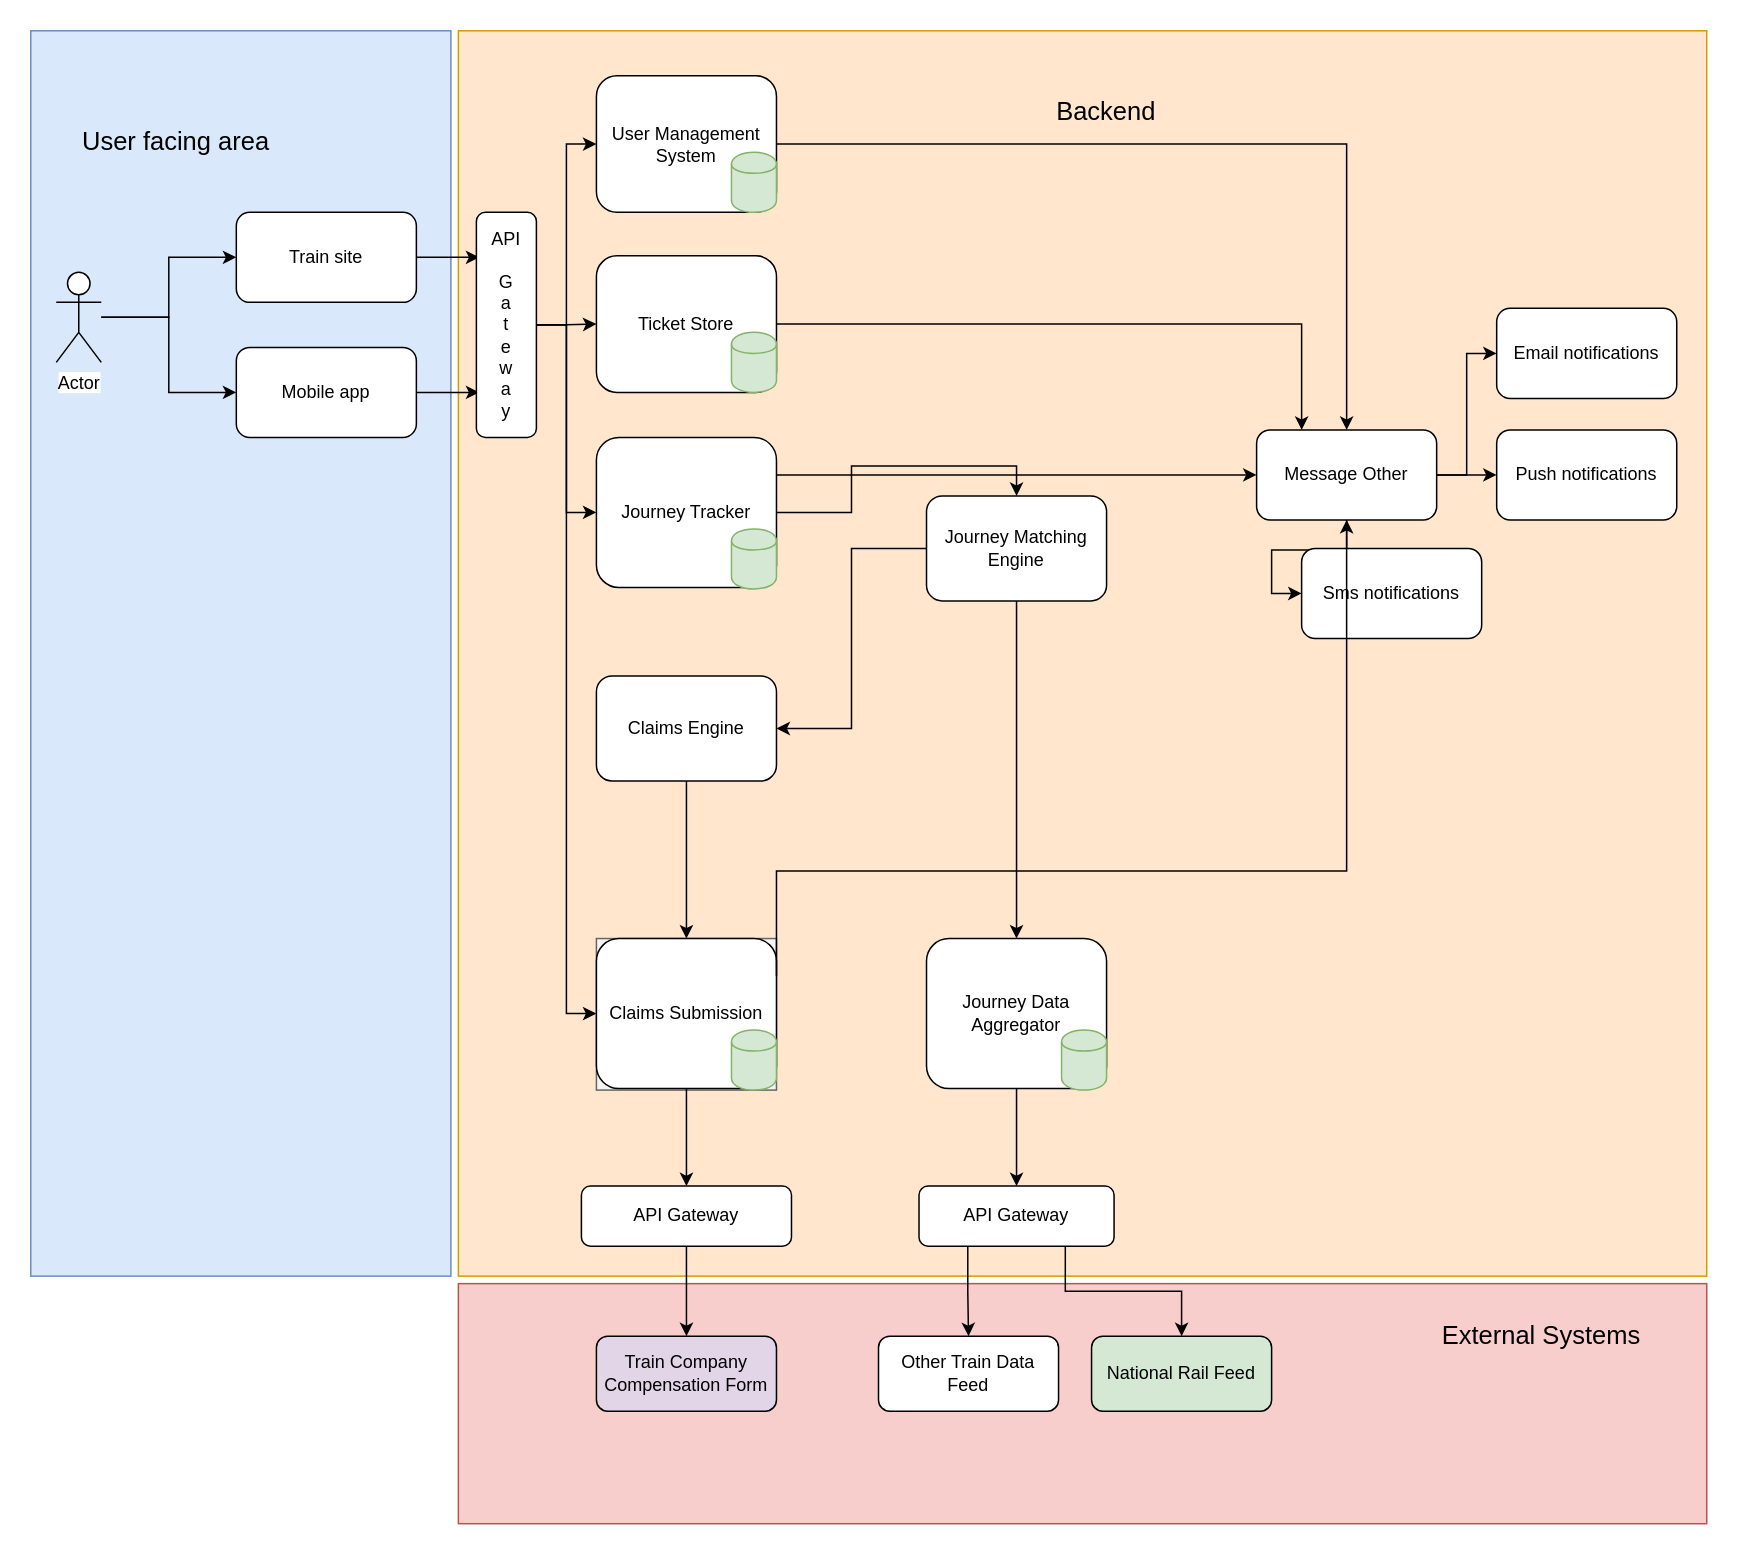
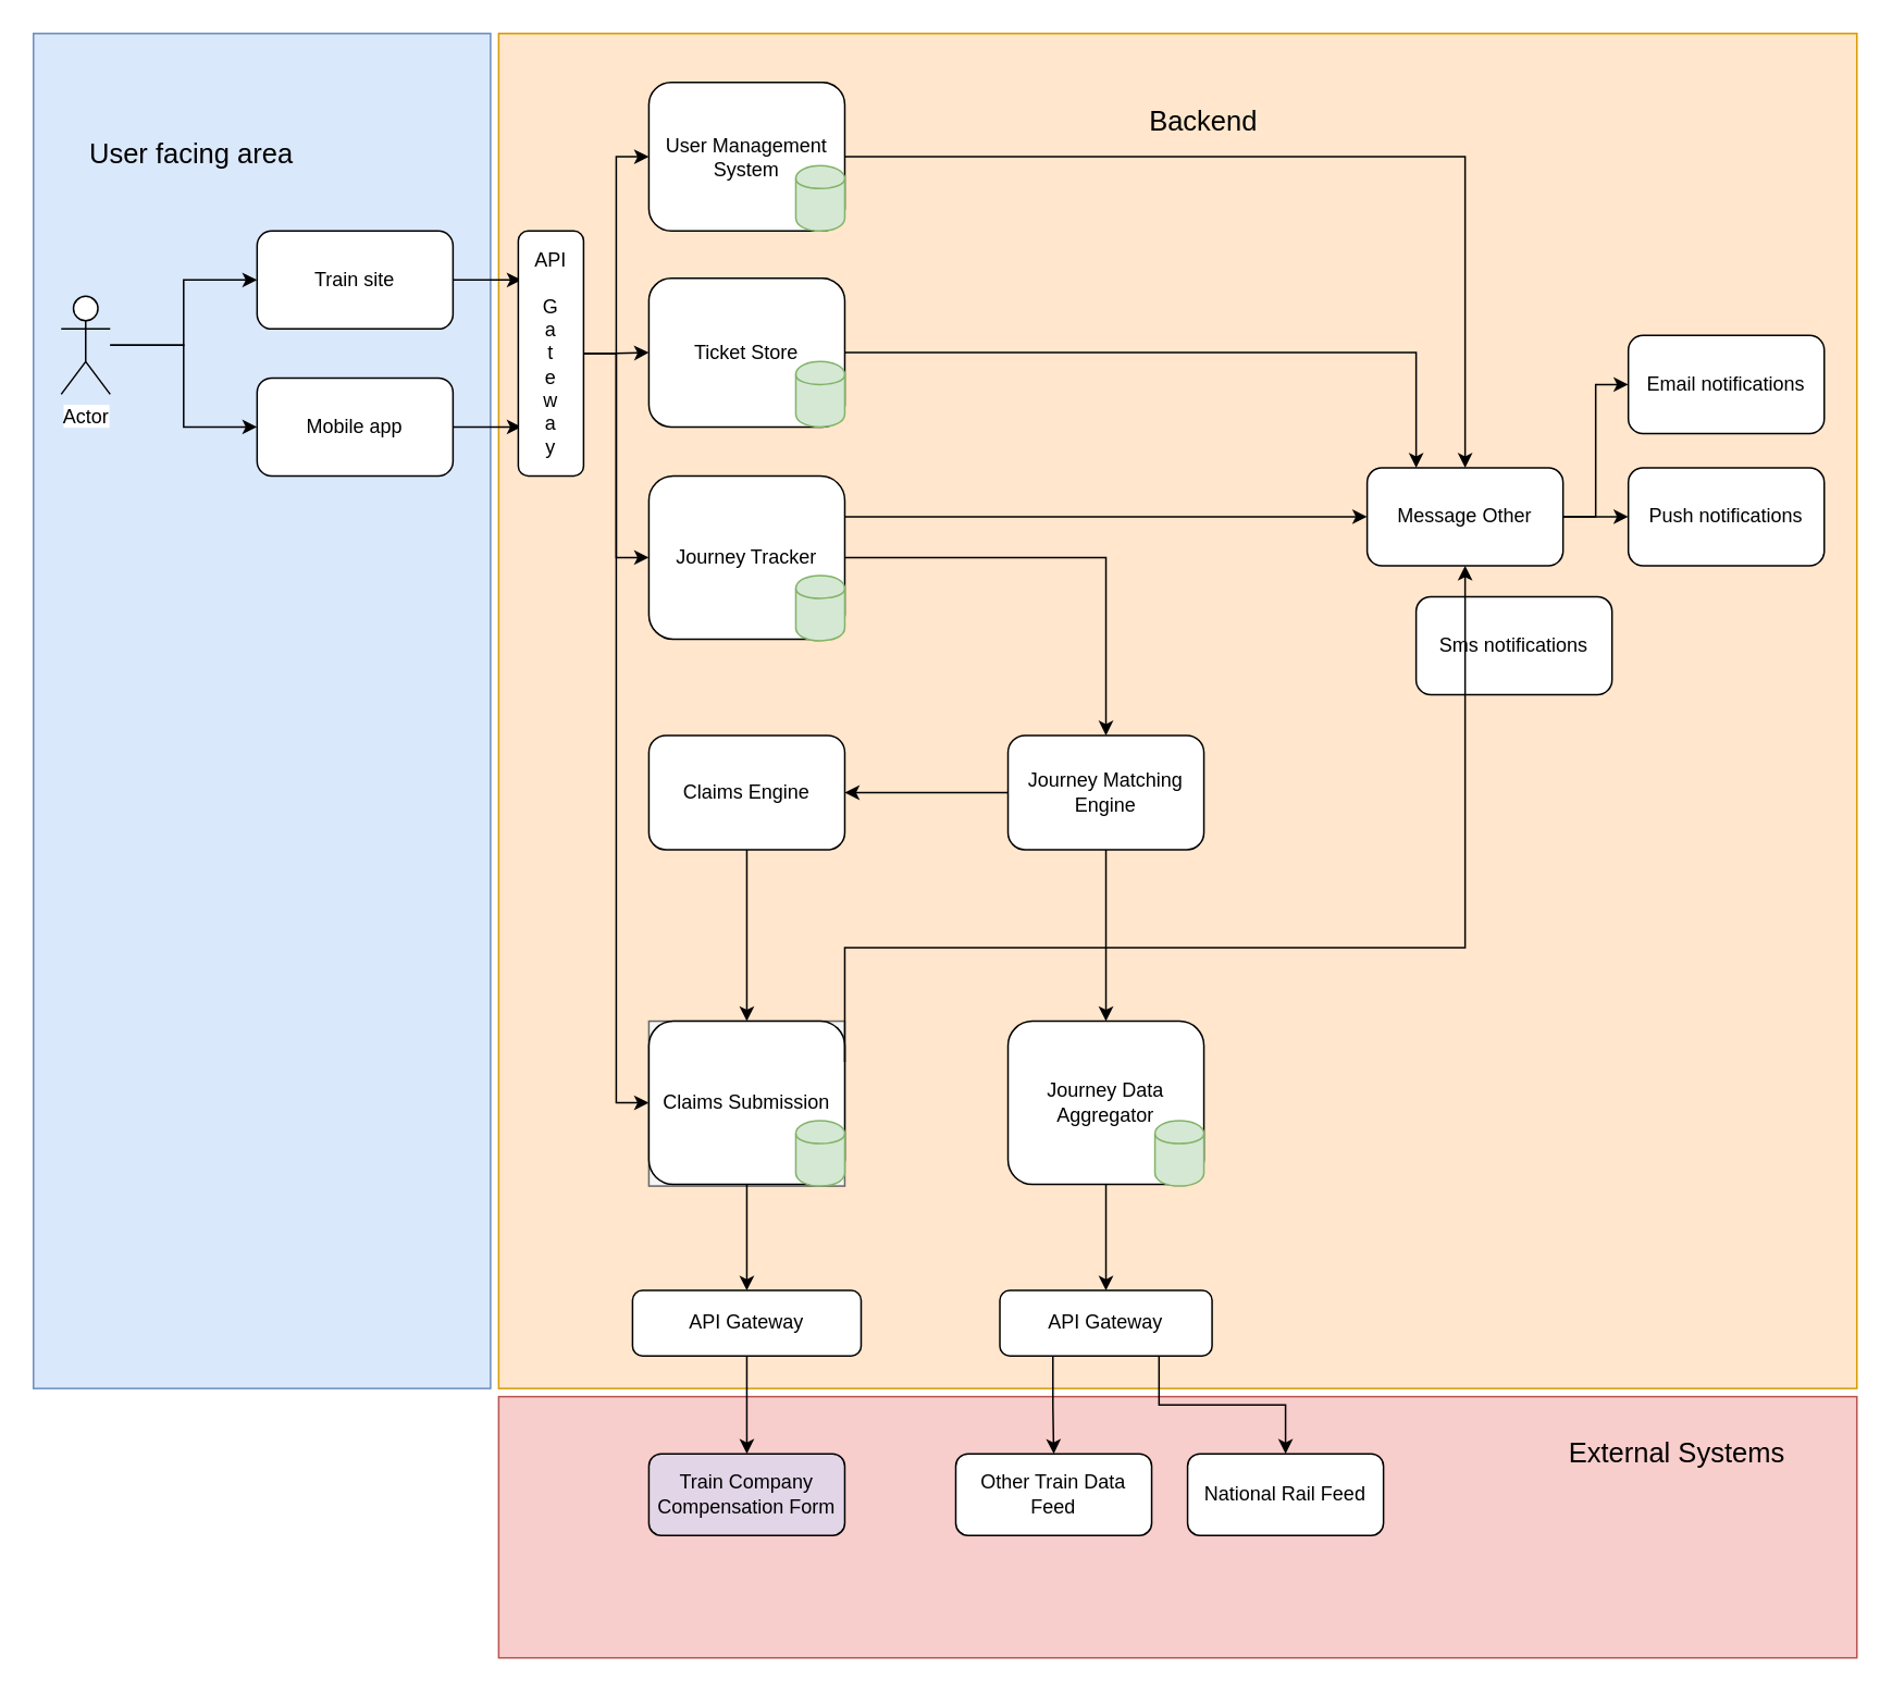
- <mxCell id="29" value="Journey Matching Engine" style="rounded=1;whiteSpace=wrap;html=1;align=center;" vertex="1" parent="1"><mxGeometry x="617" y="330" width="120" height="70" as="geometry" /></mxCell>
+ <mxCell id="29" value="Journey Matching Engine" style="rounded=1;whiteSpace=wrap;html=1;align=center;" vertex="1" parent="1"><mxGeometry x="617" y="450" width="120" height="70" as="geometry" /></mxCell>
- <mxCell id="50" style="edgeStyle=orthogonalEdgeStyle;rounded=0;orthogonalLoop=1;jettySize=auto;html=1;entryX=0;entryY=0.5;entryDx=0;entryDy=0;" edge="1" parent="1" source="51" target="54"><mxGeometry relative="1" as="geometry" /></mxCell>
- <mxCell id="38" value="National Rail Feed" style="rounded=1;whiteSpace=wrap;html=1;align=center;fillColor=#d5e8d4;" vertex="1" parent="1"><mxGeometry x="727" y="890" width="120" height="50" as="geometry" /></mxCell>
+ <mxCell id="38" value="National Rail Feed" style="rounded=1;whiteSpace=wrap;html=1;align=center;" vertex="1" parent="1"><mxGeometry x="727" y="890" width="120" height="50" as="geometry" /></mxCell>
